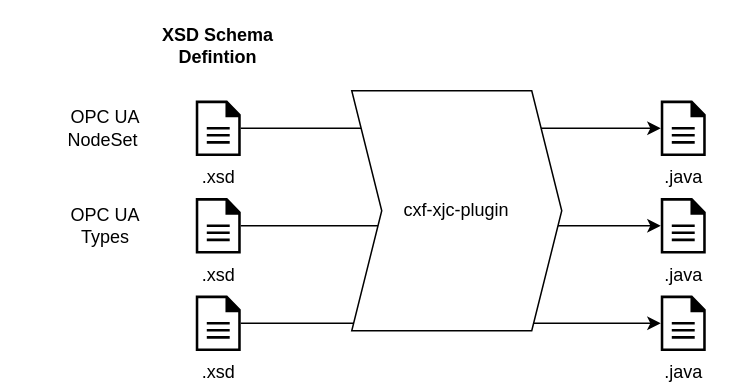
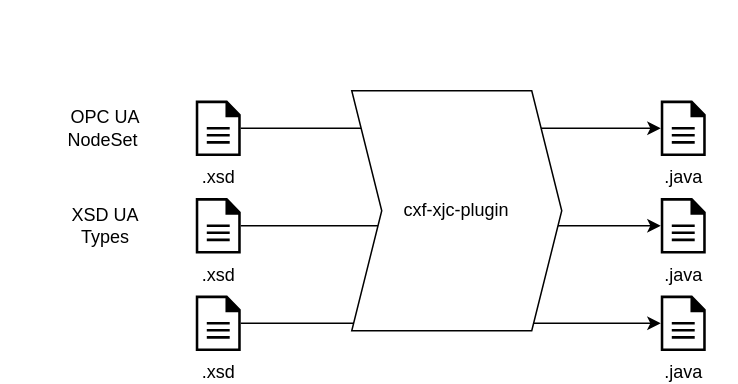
- <mxCell id="4" value="&lt;b&gt;XSD Schema Defintion&lt;/b&gt;" style="text;html=1;strokeColor=none;fillColor=none;align=center;verticalAlign=middle;whiteSpace=wrap;rounded=0;" vertex="1" parent="1"><mxGeometry x="100" y="20" width="90" height="20" as="geometry" /></mxCell>
- <mxCell id="3" value="OPC UA &lt;br&gt;Types" style="text;html=1;strokeColor=none;fillColor=none;align=center;verticalAlign=middle;whiteSpace=wrap;rounded=0;" vertex="1" parent="1"><mxGeometry x="20" y="140" width="100" height="20" as="geometry" /></mxCell>
+ <mxCell id="3" value="XSD UA &lt;br&gt;Types" style="text;html=1;strokeColor=none;fillColor=none;align=center;verticalAlign=middle;whiteSpace=wrap;rounded=0;" vertex="1" parent="1"><mxGeometry x="20" y="140" width="100" height="20" as="geometry" /></mxCell>
